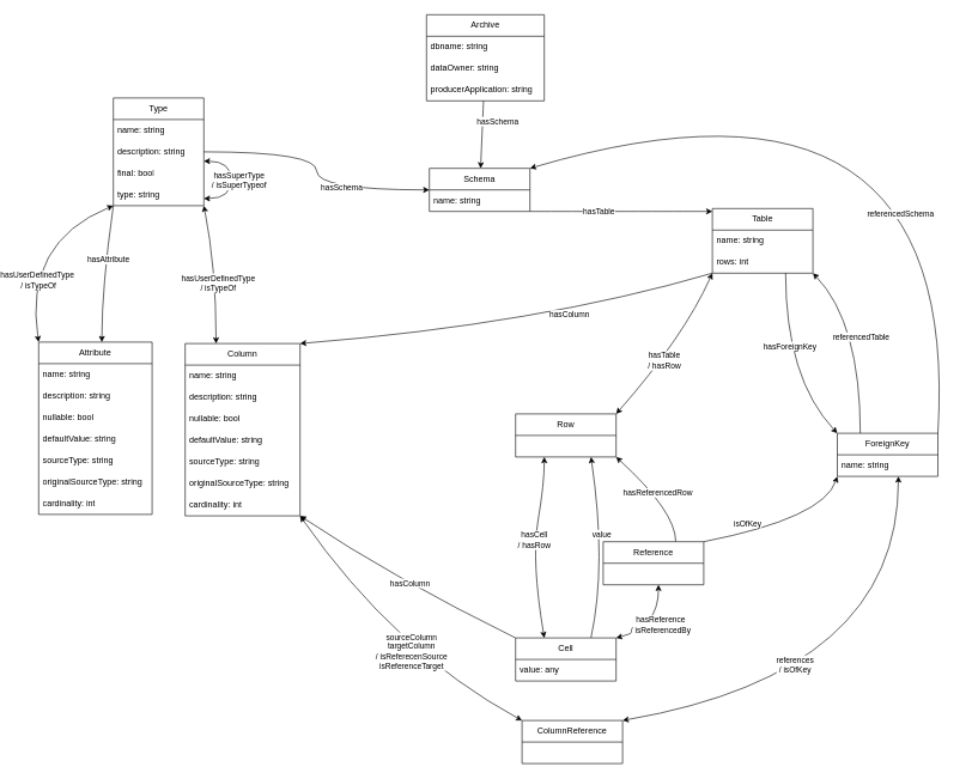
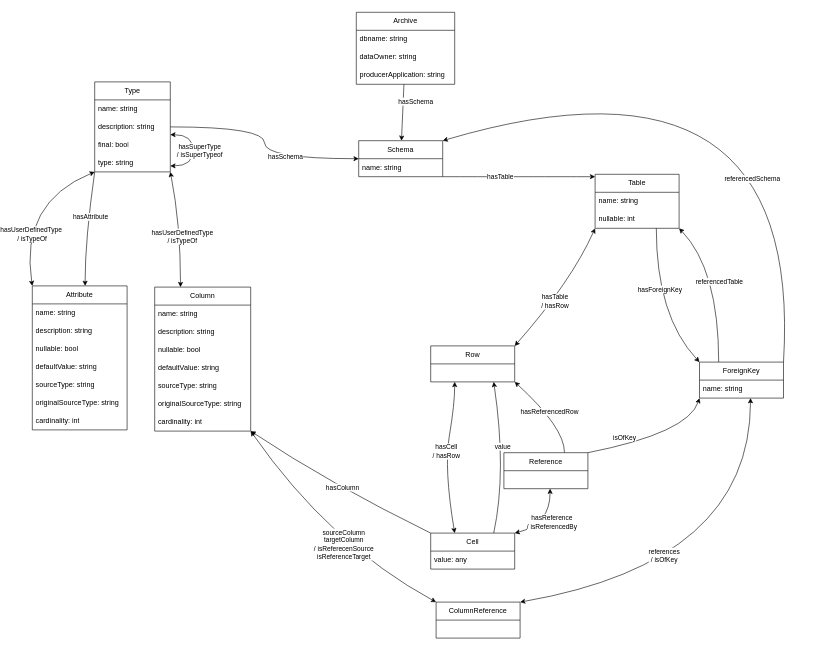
- <mxCell id="16" value="rows: int" style="text;strokeColor=none;fillColor=none;align=left;verticalAlign=middle;spacingLeft=4;spacingRight=4;overflow=hidden;points=[[0,0.5],[1,0.5]];portConstraint=eastwest;rotatable=0;whiteSpace=wrap;html=1;" vertex="1" parent="14"><mxGeometry y="60" width="140" height="30" as="geometry" /></mxCell>
+ <mxCell id="16" value="nullable: int" style="text;strokeColor=none;fillColor=none;align=left;verticalAlign=middle;spacingLeft=4;spacingRight=4;overflow=hidden;points=[[0,0.5],[1,0.5]];portConstraint=eastwest;rotatable=0;whiteSpace=wrap;html=1;" vertex="1" parent="14"><mxGeometry y="60" width="140" height="30" as="geometry" /></mxCell>
- <mxCell id="12" style="edgeStyle=orthogonalEdgeStyle;curved=1;rounded=0;orthogonalLoop=1;jettySize=auto;html=1;noEdgeStyle=1;orthogonal=1;" edge="1" parent="1" source="14" target="69"><mxGeometry relative="1" as="geometry"><Array as="points"><mxPoint x="737" y="451" /></Array></mxGeometry></mxCell>
- <mxCell id="13" value="hasColumn" style="edgeLabel;html=1;align=center;verticalAlign=middle;resizable=0;points=[];" vertex="1" connectable="0" parent="12"><mxGeometry x="-0.29" y="-1" relative="1" as="geometry"><mxPoint as="offset" /></mxGeometry></mxCell>
